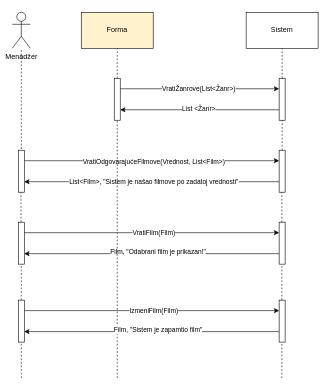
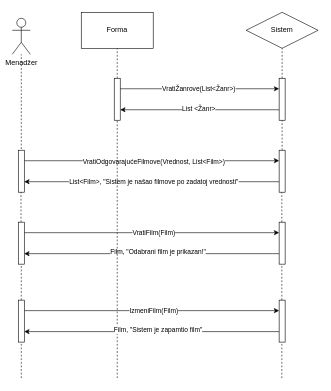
- <mxCell id="13" value="Menadžer" style="shape=umlActor;verticalLabelPosition=bottom;verticalAlign=top;html=1;outlineConnect=0;" parent="1" vertex="1"><mxGeometry x="20" y="20" width="30" height="60" as="geometry" /></mxCell>
+ <mxCell id="13" value="Menadžer" style="shape=umlActor;verticalLabelPosition=bottom;verticalAlign=top;html=1;outlineConnect=0;" parent="1" vertex="1"><mxGeometry x="20" y="30" width="30" height="60" as="geometry" /></mxCell>
- <mxCell id="12" value="Forma" style="rounded=0;whiteSpace=wrap;html=1;fillColor=#fff2cc;" parent="1" vertex="1"><mxGeometry x="135" y="20" width="120" height="60" as="geometry" /></mxCell>
+ <mxCell id="12" value="Forma" style="rounded=0;whiteSpace=wrap;html=1;" parent="1" vertex="1"><mxGeometry x="135" y="20" width="120" height="60" as="geometry" /></mxCell>
- <mxCell id="2" value="Sistem" style="rounded=0;whiteSpace=wrap;html=1;" parent="1" vertex="1"><mxGeometry x="410" y="20" width="120" height="60" as="geometry" /></mxCell>
+ <mxCell id="2" value="Sistem" style="rhombus;whiteSpace=wrap;html=1;" parent="1" vertex="1"><mxGeometry x="410" y="20" width="120" height="60" as="geometry" /></mxCell>
